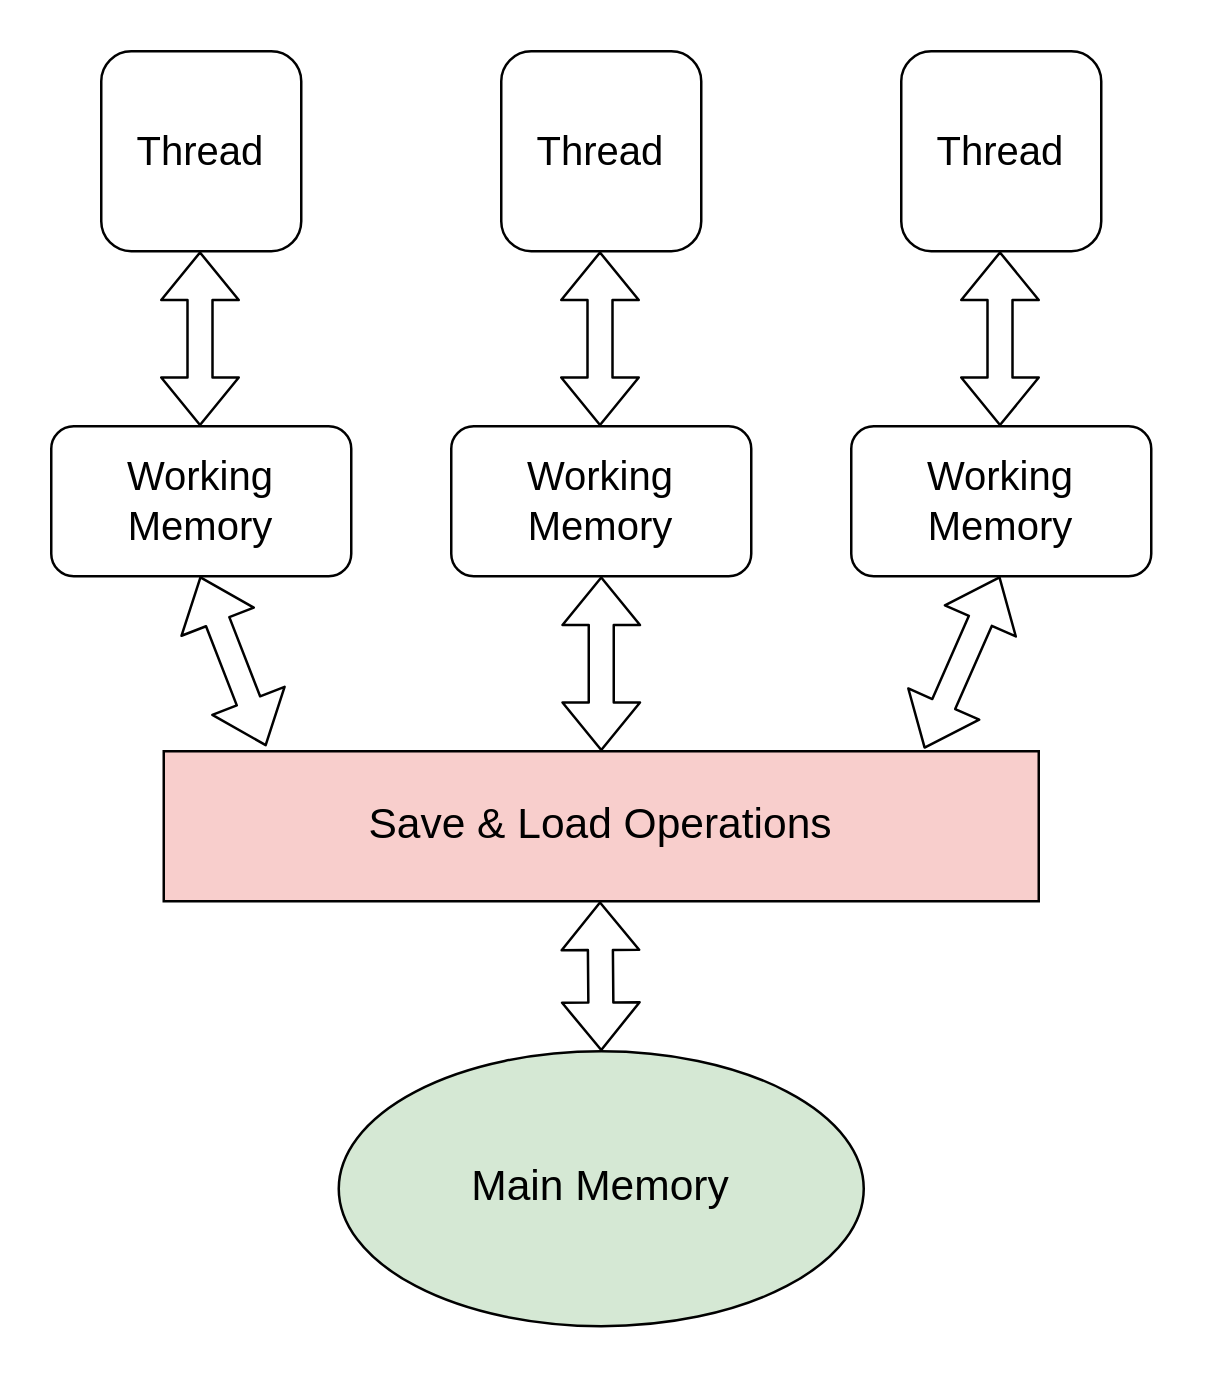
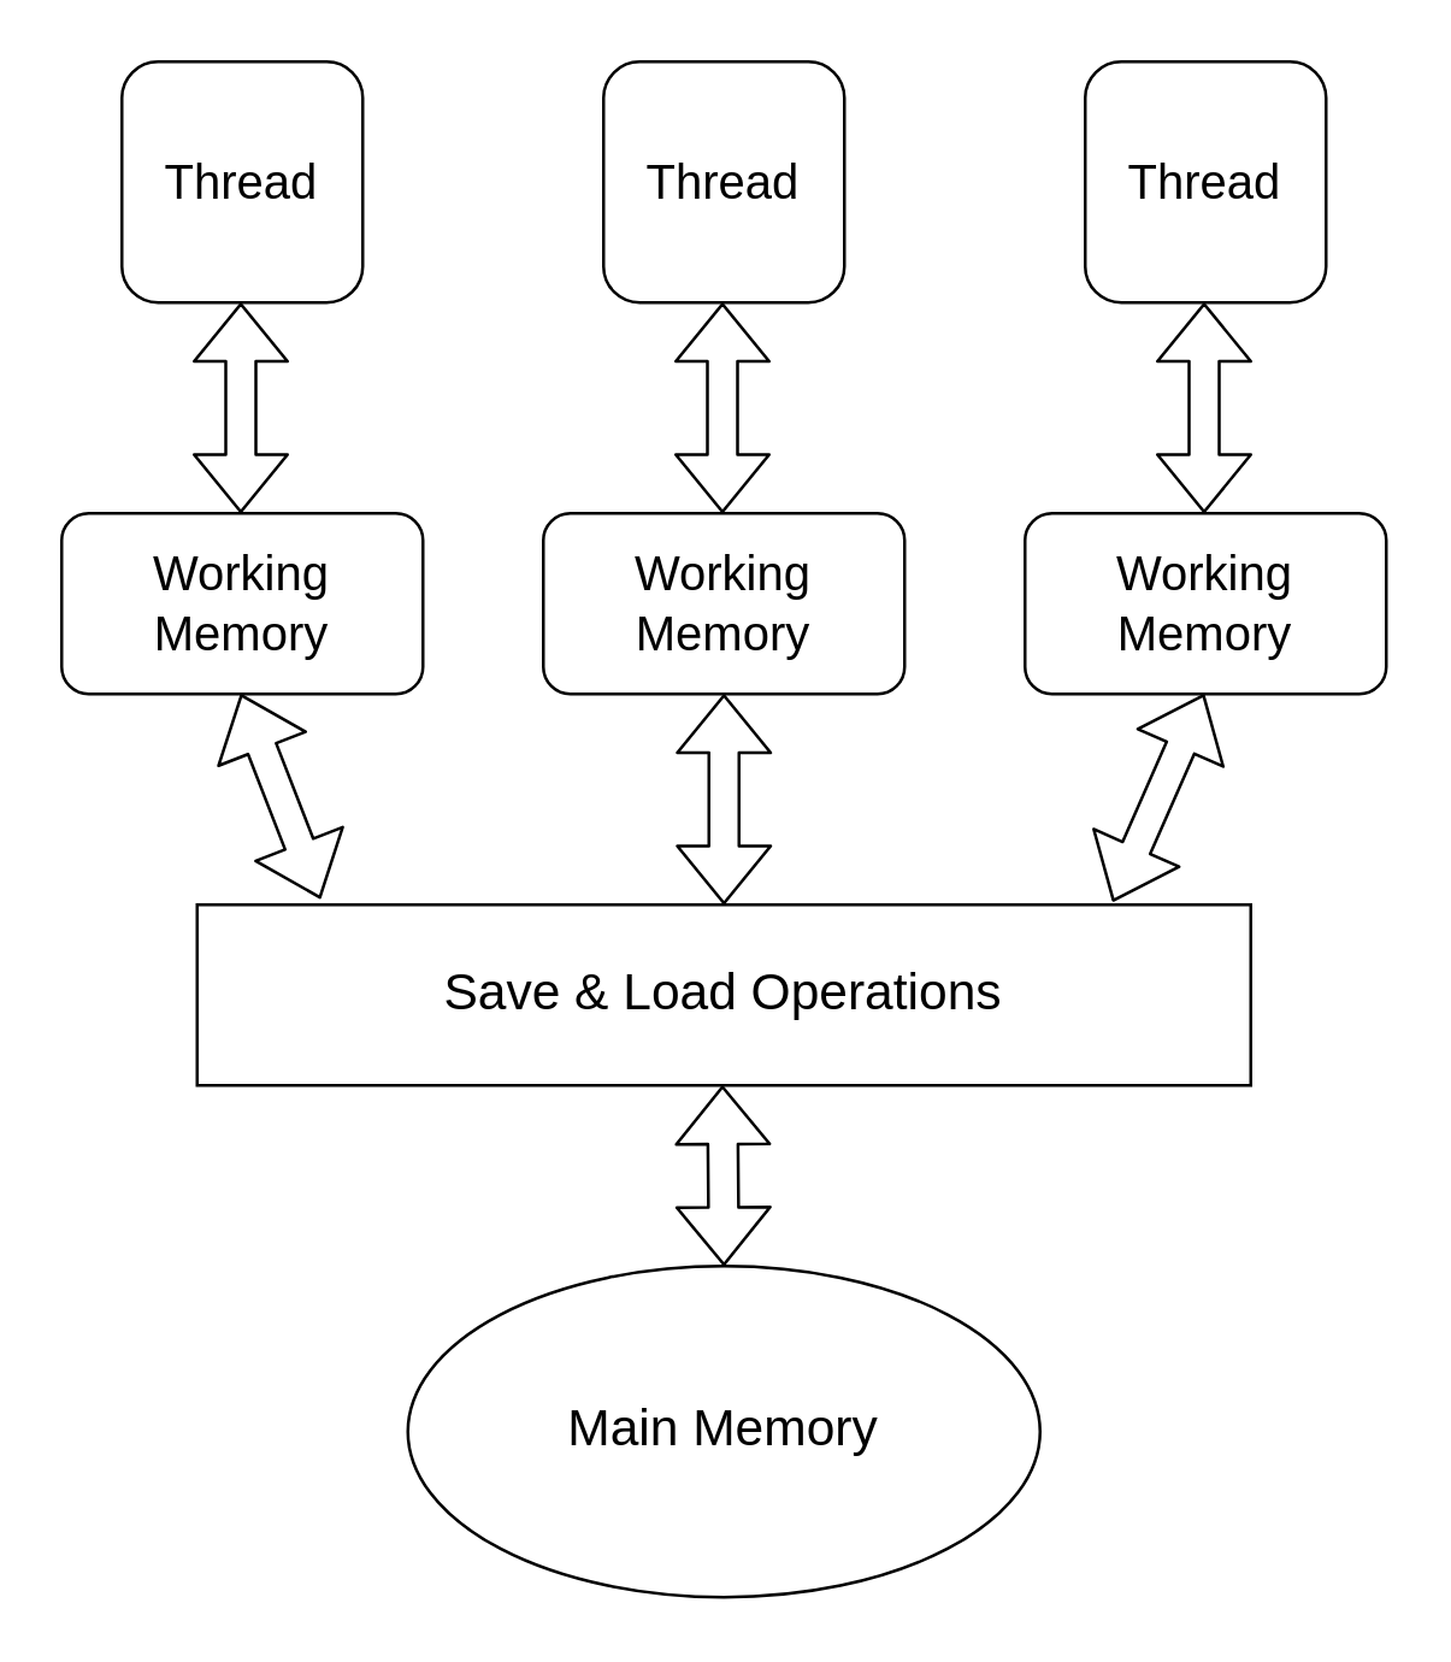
- <mxCell id="8" value="&lt;font style=&quot;font-size: 17px&quot;&gt;Save &amp;amp; Load Operations&lt;/font&gt;" style="rounded=0;whiteSpace=wrap;html=1;fillColor=#f8cecc;" vertex="1" parent="1"><mxGeometry x="65" y="300" width="350" height="60" as="geometry" /></mxCell>
+ <mxCell id="8" value="&lt;font style=&quot;font-size: 17px&quot;&gt;Save &amp;amp; Load Operations&lt;/font&gt;" style="rounded=0;whiteSpace=wrap;html=1;" vertex="1" parent="1"><mxGeometry x="65" y="300" width="350" height="60" as="geometry" /></mxCell>
- <mxCell id="15" value="&lt;font style=&quot;font-size: 17px&quot;&gt;Main Memory&lt;/font&gt;" style="ellipse;whiteSpace=wrap;html=1;fillColor=#d5e8d4;" vertex="1" parent="1"><mxGeometry x="135" y="420" width="210" height="110" as="geometry" /></mxCell>
+ <mxCell id="15" value="&lt;font style=&quot;font-size: 17px&quot;&gt;Main Memory&lt;/font&gt;" style="ellipse;whiteSpace=wrap;html=1;" vertex="1" parent="1"><mxGeometry x="135" y="420" width="210" height="110" as="geometry" /></mxCell>
